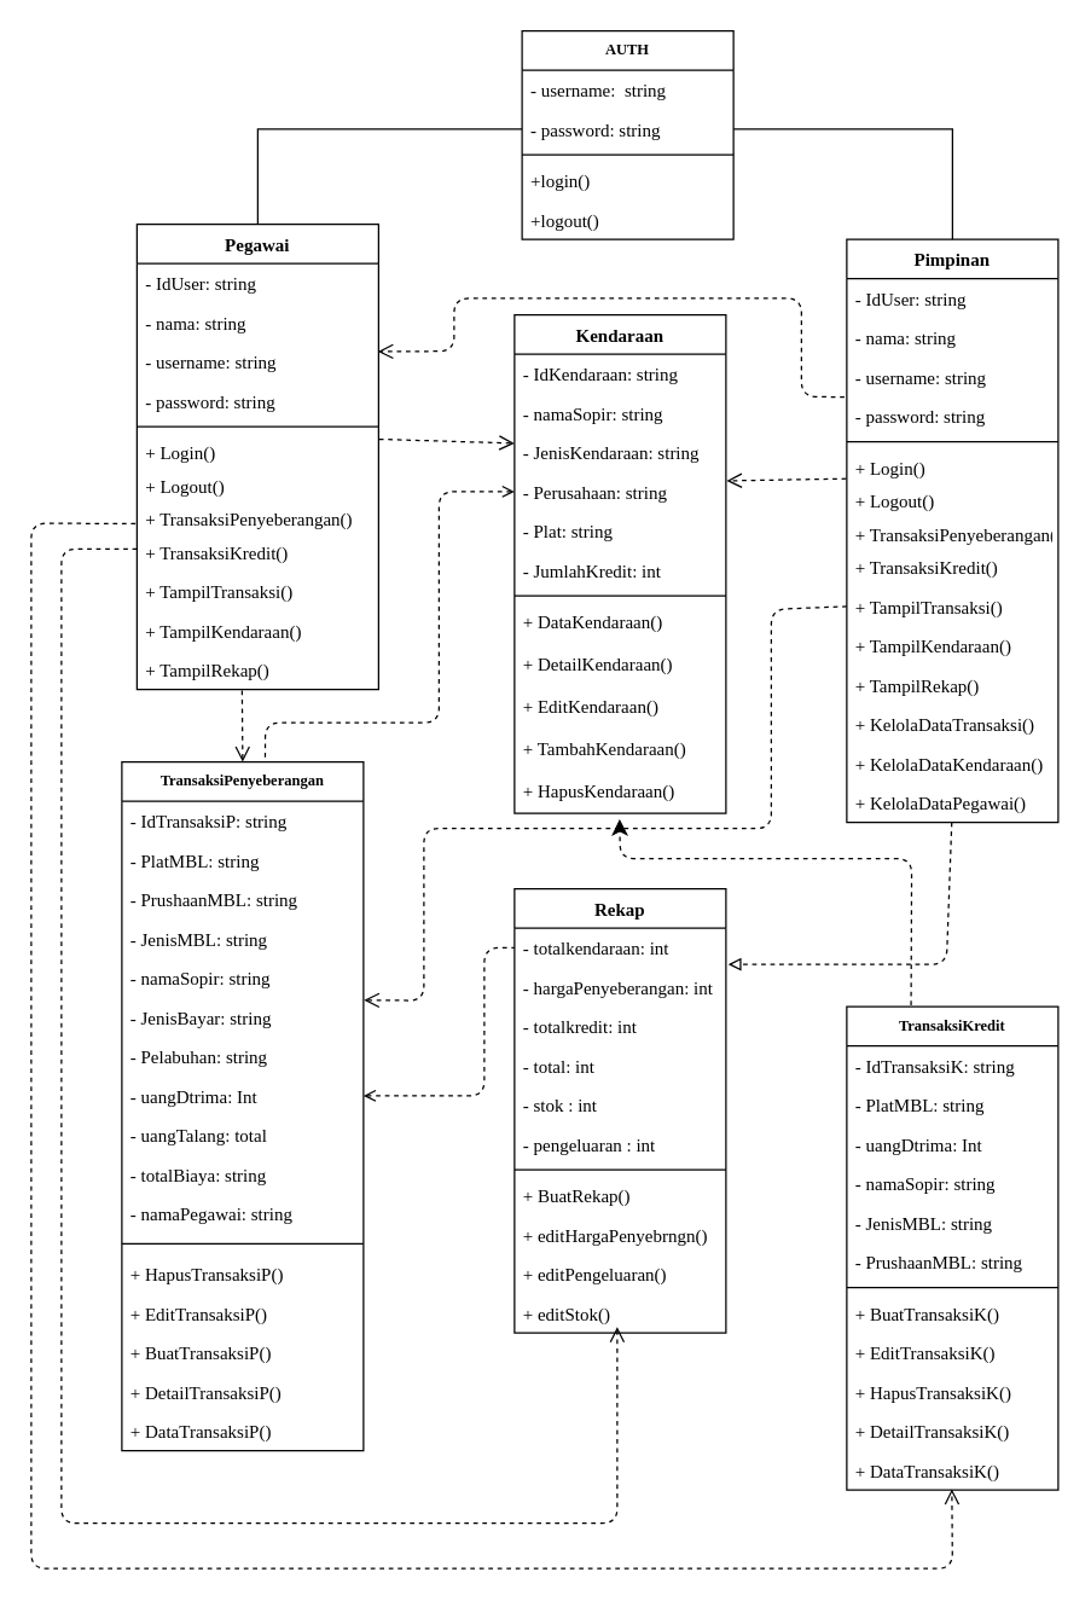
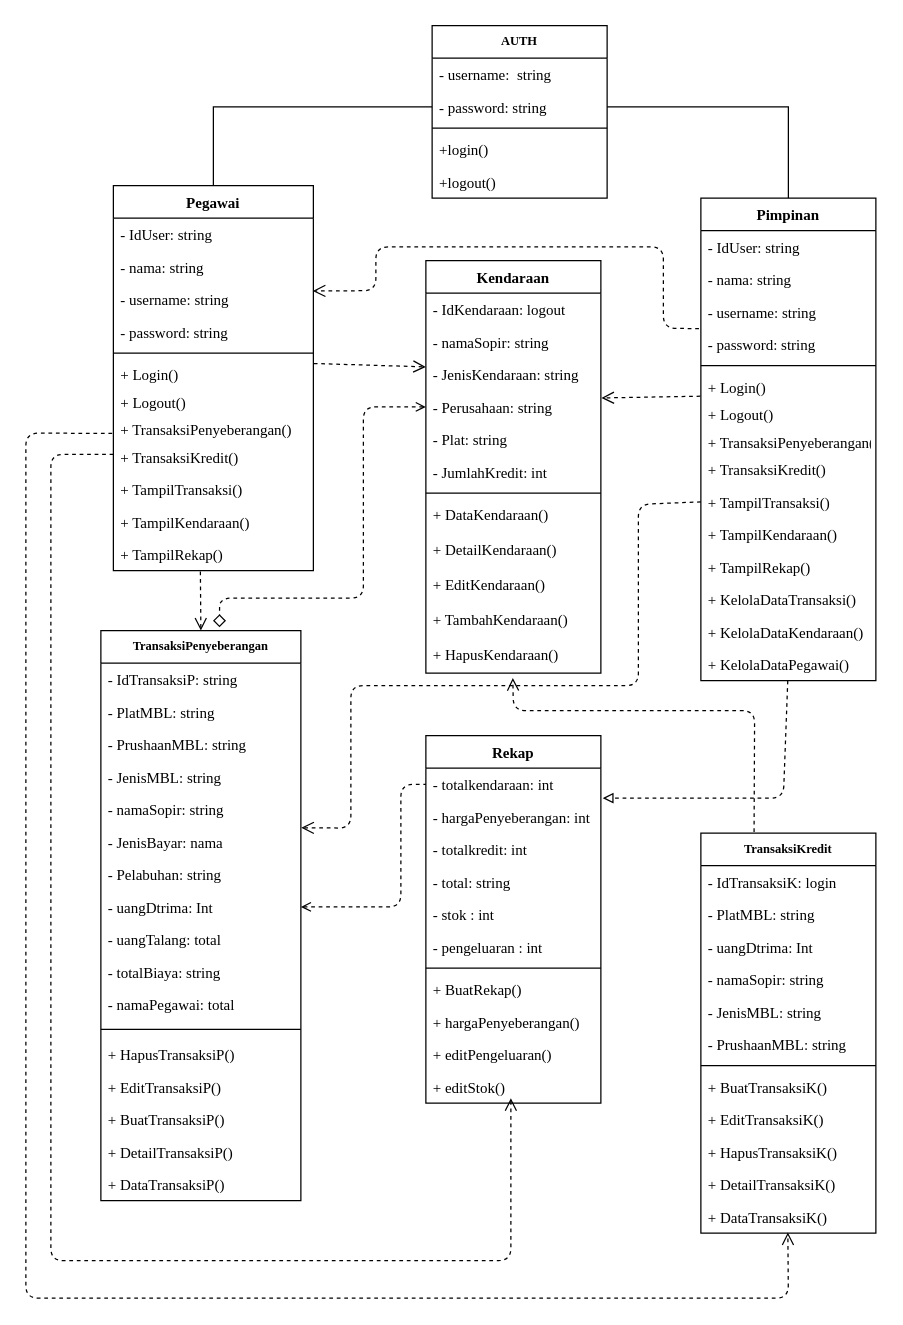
- <mxCell id="17" value="- IdKendaraan: string" style="text;strokeColor=none;fillColor=none;align=left;verticalAlign=top;spacingLeft=4;spacingRight=4;overflow=hidden;rotatable=0;points=[[0,0.5],[1,0.5]];portConstraint=eastwest;fontFamily=Times New Roman;" parent="16" vertex="1"><mxGeometry y="26" width="140" height="26" as="geometry" /></mxCell>
+ <mxCell id="17" value="- IdKendaraan: logout" style="text;strokeColor=none;fillColor=none;align=left;verticalAlign=top;spacingLeft=4;spacingRight=4;overflow=hidden;rotatable=0;points=[[0,0.5],[1,0.5]];portConstraint=eastwest;fontFamily=Times New Roman;" parent="16" vertex="1"><mxGeometry y="26" width="140" height="26" as="geometry" /></mxCell>
- <mxCell id="99" value="" style="html=1;verticalAlign=bottom;endArrow=none;dashed=1;endSize=8;entryX=0.593;entryY=-0.006;entryDx=0;entryDy=0;exitX=0;exitY=0.5;exitDx=0;exitDy=0;entryPerimeter=0;startArrow=open;startFill=0;endFill=0;" parent="1" source="20" target="29" edge="1"><mxGeometry relative="1" as="geometry"><mxPoint x="330" y="388" as="sourcePoint" /><mxPoint x="360" y="568" as="targetPoint" /><Array as="points"><mxPoint x="290" y="325" /><mxPoint x="290" y="345" /><mxPoint x="290" y="478" /><mxPoint x="175" y="478" /></Array></mxGeometry></mxCell>
+ <mxCell id="99" value="" style="html=1;verticalAlign=bottom;endArrow=diamond;dashed=1;endSize=8;entryX=0.593;entryY=-0.006;entryDx=0;entryDy=0;exitX=0;exitY=0.5;exitDx=0;exitDy=0;entryPerimeter=0;startArrow=open;startFill=0;endFill=0;" parent="1" source="20" target="29" edge="1"><mxGeometry relative="1" as="geometry"><mxPoint x="330" y="388" as="sourcePoint" /><mxPoint x="360" y="568" as="targetPoint" /><Array as="points"><mxPoint x="290" y="325" /><mxPoint x="290" y="345" /><mxPoint x="290" y="478" /><mxPoint x="175" y="478" /></Array></mxGeometry></mxCell>
- <mxCell id="105" value="" style="html=1;verticalAlign=bottom;endArrow=classic;dashed=1;endSize=8;entryX=0.497;entryY=1.138;entryDx=0;entryDy=0;exitX=0.304;exitY=-0.003;exitDx=0;exitDy=0;exitPerimeter=0;entryPerimeter=0;" parent="1" source="47" target="28" edge="1"><mxGeometry relative="1" as="geometry"><mxPoint x="681.92" y="565.69" as="sourcePoint" /><mxPoint x="685" y="686" as="targetPoint" /><Array as="points"><mxPoint x="603" y="568" /><mxPoint x="410" y="568" /></Array></mxGeometry></mxCell>
+ <mxCell id="105" value="" style="html=1;verticalAlign=bottom;endArrow=open;dashed=1;endSize=8;entryX=0.497;entryY=1.138;entryDx=0;entryDy=0;exitX=0.304;exitY=-0.003;exitDx=0;exitDy=0;exitPerimeter=0;entryPerimeter=0;" parent="1" source="47" target="28" edge="1"><mxGeometry relative="1" as="geometry"><mxPoint x="681.92" y="565.69" as="sourcePoint" /><mxPoint x="685" y="686" as="targetPoint" /><Array as="points"><mxPoint x="603" y="568" /><mxPoint x="410" y="568" /></Array></mxGeometry></mxCell>
- <mxCell id="35" value="- JenisBayar: string" style="text;strokeColor=none;fillColor=none;align=left;verticalAlign=top;spacingLeft=4;spacingRight=4;overflow=hidden;rotatable=0;points=[[0,0.5],[1,0.5]];portConstraint=eastwest;fontFamily=Times New Roman;" parent="29" vertex="1"><mxGeometry y="156" width="160" height="26" as="geometry" /></mxCell>
+ <mxCell id="35" value="- JenisBayar: nama" style="text;strokeColor=none;fillColor=none;align=left;verticalAlign=top;spacingLeft=4;spacingRight=4;overflow=hidden;rotatable=0;points=[[0,0.5],[1,0.5]];portConstraint=eastwest;fontFamily=Times New Roman;" parent="29" vertex="1"><mxGeometry y="156" width="160" height="26" as="geometry" /></mxCell>
- <mxCell id="87" value="- total: int" style="text;strokeColor=none;fillColor=none;align=left;verticalAlign=top;spacingLeft=4;spacingRight=4;overflow=hidden;rotatable=0;points=[[0,0.5],[1,0.5]];portConstraint=eastwest;fontFamily=Times New Roman;" parent="83" vertex="1"><mxGeometry y="104" width="140" height="26" as="geometry" /></mxCell>
+ <mxCell id="87" value="- total: string" style="text;strokeColor=none;fillColor=none;align=left;verticalAlign=top;spacingLeft=4;spacingRight=4;overflow=hidden;rotatable=0;points=[[0,0.5],[1,0.5]];portConstraint=eastwest;fontFamily=Times New Roman;" parent="83" vertex="1"><mxGeometry y="104" width="140" height="26" as="geometry" /></mxCell>
- <mxCell id="48" value="- IdTransaksiK: string" style="text;strokeColor=none;fillColor=none;align=left;verticalAlign=top;spacingLeft=4;spacingRight=4;overflow=hidden;rotatable=0;points=[[0,0.5],[1,0.5]];portConstraint=eastwest;fontFamily=Times New Roman;" parent="47" vertex="1"><mxGeometry y="26" width="140" height="26" as="geometry" /></mxCell>
+ <mxCell id="48" value="- IdTransaksiK: login" style="text;strokeColor=none;fillColor=none;align=left;verticalAlign=top;spacingLeft=4;spacingRight=4;overflow=hidden;rotatable=0;points=[[0,0.5],[1,0.5]];portConstraint=eastwest;fontFamily=Times New Roman;" parent="47" vertex="1"><mxGeometry y="26" width="140" height="26" as="geometry" /></mxCell>
- <mxCell id="40" value="- namaPegawai: string" style="text;strokeColor=none;fillColor=none;align=left;verticalAlign=top;spacingLeft=4;spacingRight=4;overflow=hidden;rotatable=0;points=[[0,0.5],[1,0.5]];portConstraint=eastwest;fontFamily=Times New Roman;" parent="29" vertex="1"><mxGeometry y="286" width="160" height="26" as="geometry" /></mxCell>
+ <mxCell id="40" value="- namaPegawai: total" style="text;strokeColor=none;fillColor=none;align=left;verticalAlign=top;spacingLeft=4;spacingRight=4;overflow=hidden;rotatable=0;points=[[0,0.5],[1,0.5]];portConstraint=eastwest;fontFamily=Times New Roman;" parent="29" vertex="1"><mxGeometry y="286" width="160" height="26" as="geometry" /></mxCell>
- <mxCell id="92" value="+ editHargaPenyebrngn()&#10;" style="text;strokeColor=none;fillColor=none;align=left;verticalAlign=top;spacingLeft=4;spacingRight=4;overflow=hidden;rotatable=0;points=[[0,0.5],[1,0.5]];portConstraint=eastwest;fontFamily=Times New Roman;" parent="83" vertex="1"><mxGeometry y="216" width="140" height="26" as="geometry" /></mxCell>
+ <mxCell id="92" value="+ hargaPenyeberangan()&#10;" style="text;strokeColor=none;fillColor=none;align=left;verticalAlign=top;spacingLeft=4;spacingRight=4;overflow=hidden;rotatable=0;points=[[0,0.5],[1,0.5]];portConstraint=eastwest;fontFamily=Times New Roman;" parent="83" vertex="1"><mxGeometry y="216" width="140" height="26" as="geometry" /></mxCell>
